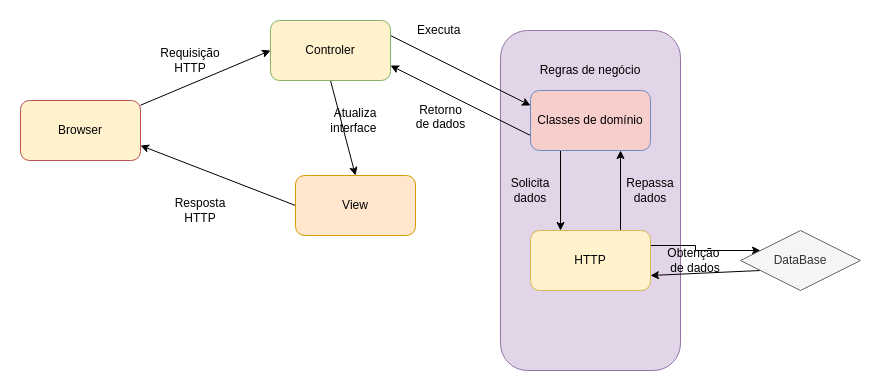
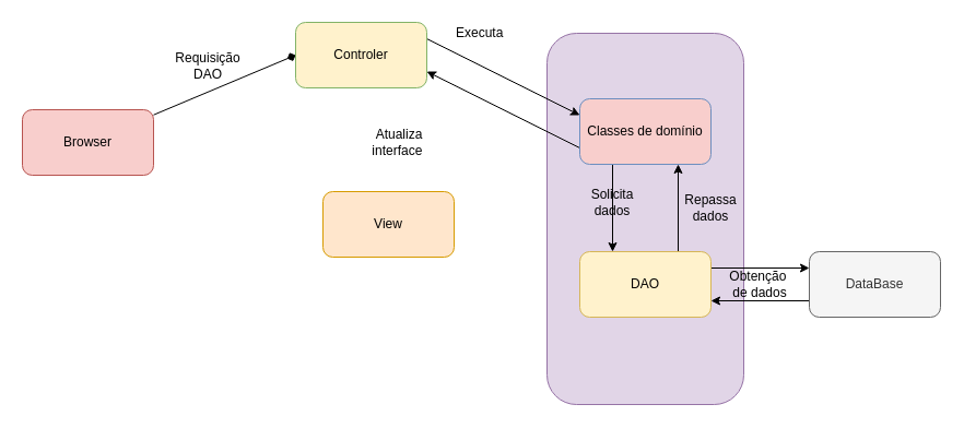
- <mxCell id="3" style="rounded=0;orthogonalLoop=1;jettySize=auto;html=1;entryX=0;entryY=0.5;entryDx=0;entryDy=0;" edge="1" parent="1" source="4" target="7"><mxGeometry relative="1" as="geometry" /></mxCell>
+ <mxCell id="3" style="rounded=0;orthogonalLoop=1;jettySize=auto;html=1;entryX=0;entryY=0.5;entryDx=0;entryDy=0;endArrow=diamond;" edge="1" parent="1" source="4" target="7"><mxGeometry relative="1" as="geometry" /></mxCell>
- <mxCell id="19" value="Requisição HTTP" style="text;html=1;strokeColor=none;fillColor=none;align=center;verticalAlign=middle;whiteSpace=wrap;rounded=0;" vertex="1" parent="1"><mxGeometry x="170" y="50" width="40" height="20" as="geometry" /></mxCell>
+ <mxCell id="19" value="Requisição DAO" style="text;html=1;strokeColor=none;fillColor=none;align=center;verticalAlign=middle;whiteSpace=wrap;rounded=0;" vertex="1" parent="1"><mxGeometry x="170" y="50" width="40" height="20" as="geometry" /></mxCell>
- <mxCell id="18" value="Regras de negócio" style="text;html=1;strokeColor=none;fillColor=none;align=center;verticalAlign=middle;whiteSpace=wrap;rounded=0;" vertex="1" parent="1"><mxGeometry x="530" y="60" width="120" height="20" as="geometry" /></mxCell>
- <mxCell id="26" value="Retorno &lt;br&gt;de dados&lt;br&gt;" style="text;html=1;resizable=0;points=[];autosize=1;align=center;verticalAlign=top;spacingTop=-4;" vertex="1" parent="1"><mxGeometry x="410" y="100" width="60" height="30" as="geometry" /></mxCell>
- <mxCell id="24" value="Atualiza interface&amp;nbsp;" style="text;html=1;strokeColor=none;fillColor=none;align=center;verticalAlign=middle;whiteSpace=wrap;rounded=0;" vertex="1" parent="1"><mxGeometry x="330" y="110" width="50" height="20" as="geometry" /></mxCell>
+ <mxCell id="24" value="Atualiza interface&amp;nbsp;" style="text;html=1;strokeColor=none;fillColor=none;align=center;verticalAlign=middle;whiteSpace=wrap;rounded=0;" vertex="1" parent="1"><mxGeometry x="340" y="120" width="50" height="20" as="geometry" /></mxCell>
- <mxCell id="5" style="edgeStyle=none;rounded=0;orthogonalLoop=1;jettySize=auto;html=1;exitX=0.5;exitY=1;exitDx=0;exitDy=0;entryX=0.5;entryY=0;entryDx=0;entryDy=0;" edge="1" parent="1" source="7" target="9"><mxGeometry relative="1" as="geometry" /></mxCell>
- <mxCell id="4" value="Browser" style="rounded=1;whiteSpace=wrap;html=1;fillColor=#fff2cc;strokeColor=#b85450;" vertex="1" parent="1"><mxGeometry x="20" y="100" width="120" height="60" as="geometry" /></mxCell>
+ <mxCell id="4" value="Browser" style="rounded=1;whiteSpace=wrap;html=1;fillColor=#f8cecc;strokeColor=#b85450;" vertex="1" parent="1"><mxGeometry x="20" y="100" width="120" height="60" as="geometry" /></mxCell>
- <mxCell id="8" style="edgeStyle=none;rounded=0;orthogonalLoop=1;jettySize=auto;html=1;exitX=0;exitY=0.5;exitDx=0;exitDy=0;entryX=1;entryY=0.75;entryDx=0;entryDy=0;" edge="1" parent="1" source="9" target="4"><mxGeometry relative="1" as="geometry" /></mxCell>
- <mxCell id="23" value="Solicita dados" style="text;html=1;strokeColor=none;fillColor=none;align=center;verticalAlign=middle;whiteSpace=wrap;rounded=0;" vertex="1" parent="1"><mxGeometry x="510" y="180" width="40" height="20" as="geometry" /></mxCell>
+ <mxCell id="23" value="Solicita dados" style="text;html=1;strokeColor=none;fillColor=none;align=center;verticalAlign=middle;whiteSpace=wrap;rounded=0;" vertex="1" parent="1"><mxGeometry x="540" y="175" width="40" height="20" as="geometry" /></mxCell>
- <mxCell id="20" value="Resposta&lt;br&gt;HTTP" style="text;html=1;strokeColor=none;fillColor=none;align=center;verticalAlign=middle;whiteSpace=wrap;rounded=0;" vertex="1" parent="1"><mxGeometry x="180" y="200" width="40" height="20" as="geometry" /></mxCell>
- <mxCell id="15" value="HTTP" style="rounded=1;whiteSpace=wrap;html=1;fillColor=#fff2cc;strokeColor=#d6b656;" vertex="1" parent="1"><mxGeometry x="530" y="230" width="120" height="60" as="geometry" /></mxCell>
+ <mxCell id="15" value="DAO" style="rounded=1;whiteSpace=wrap;html=1;fillColor=#fff2cc;strokeColor=#d6b656;" vertex="1" parent="1"><mxGeometry x="530" y="230" width="120" height="60" as="geometry" /></mxCell>
- <mxCell id="17" value="DataBase" style="rhombus;whiteSpace=wrap;html=1;fillColor=#f5f5f5;strokeColor=#666666;fontColor=#333333;" vertex="1" parent="1"><mxGeometry x="740" y="230" width="120" height="60" as="geometry" /></mxCell>
+ <mxCell id="17" value="DataBase" style="rounded=1;whiteSpace=wrap;html=1;fillColor=#f5f5f5;strokeColor=#666666;fontColor=#333333;" vertex="1" parent="1"><mxGeometry x="740" y="230" width="120" height="60" as="geometry" /></mxCell>
